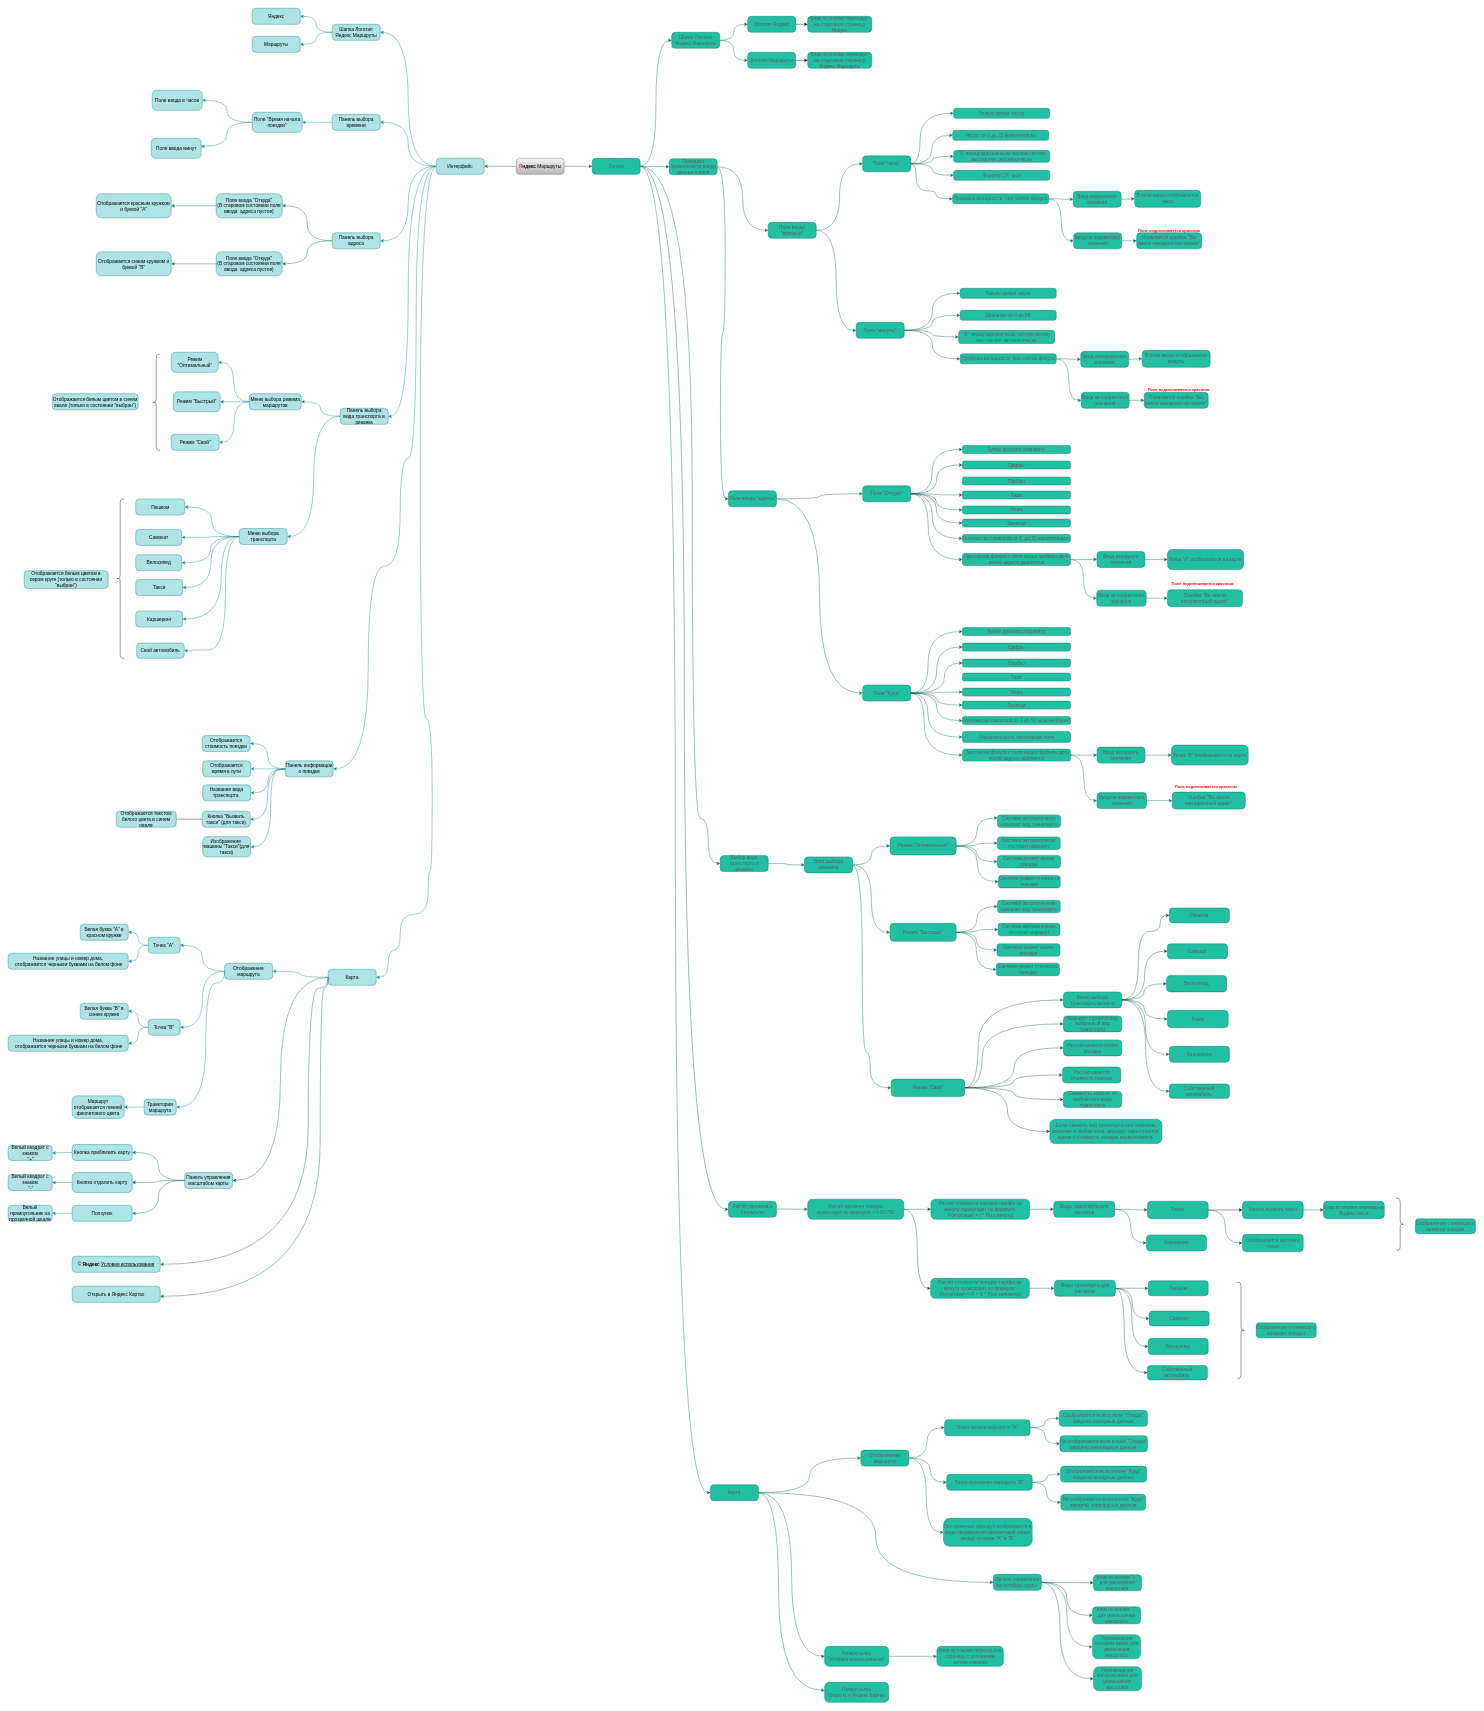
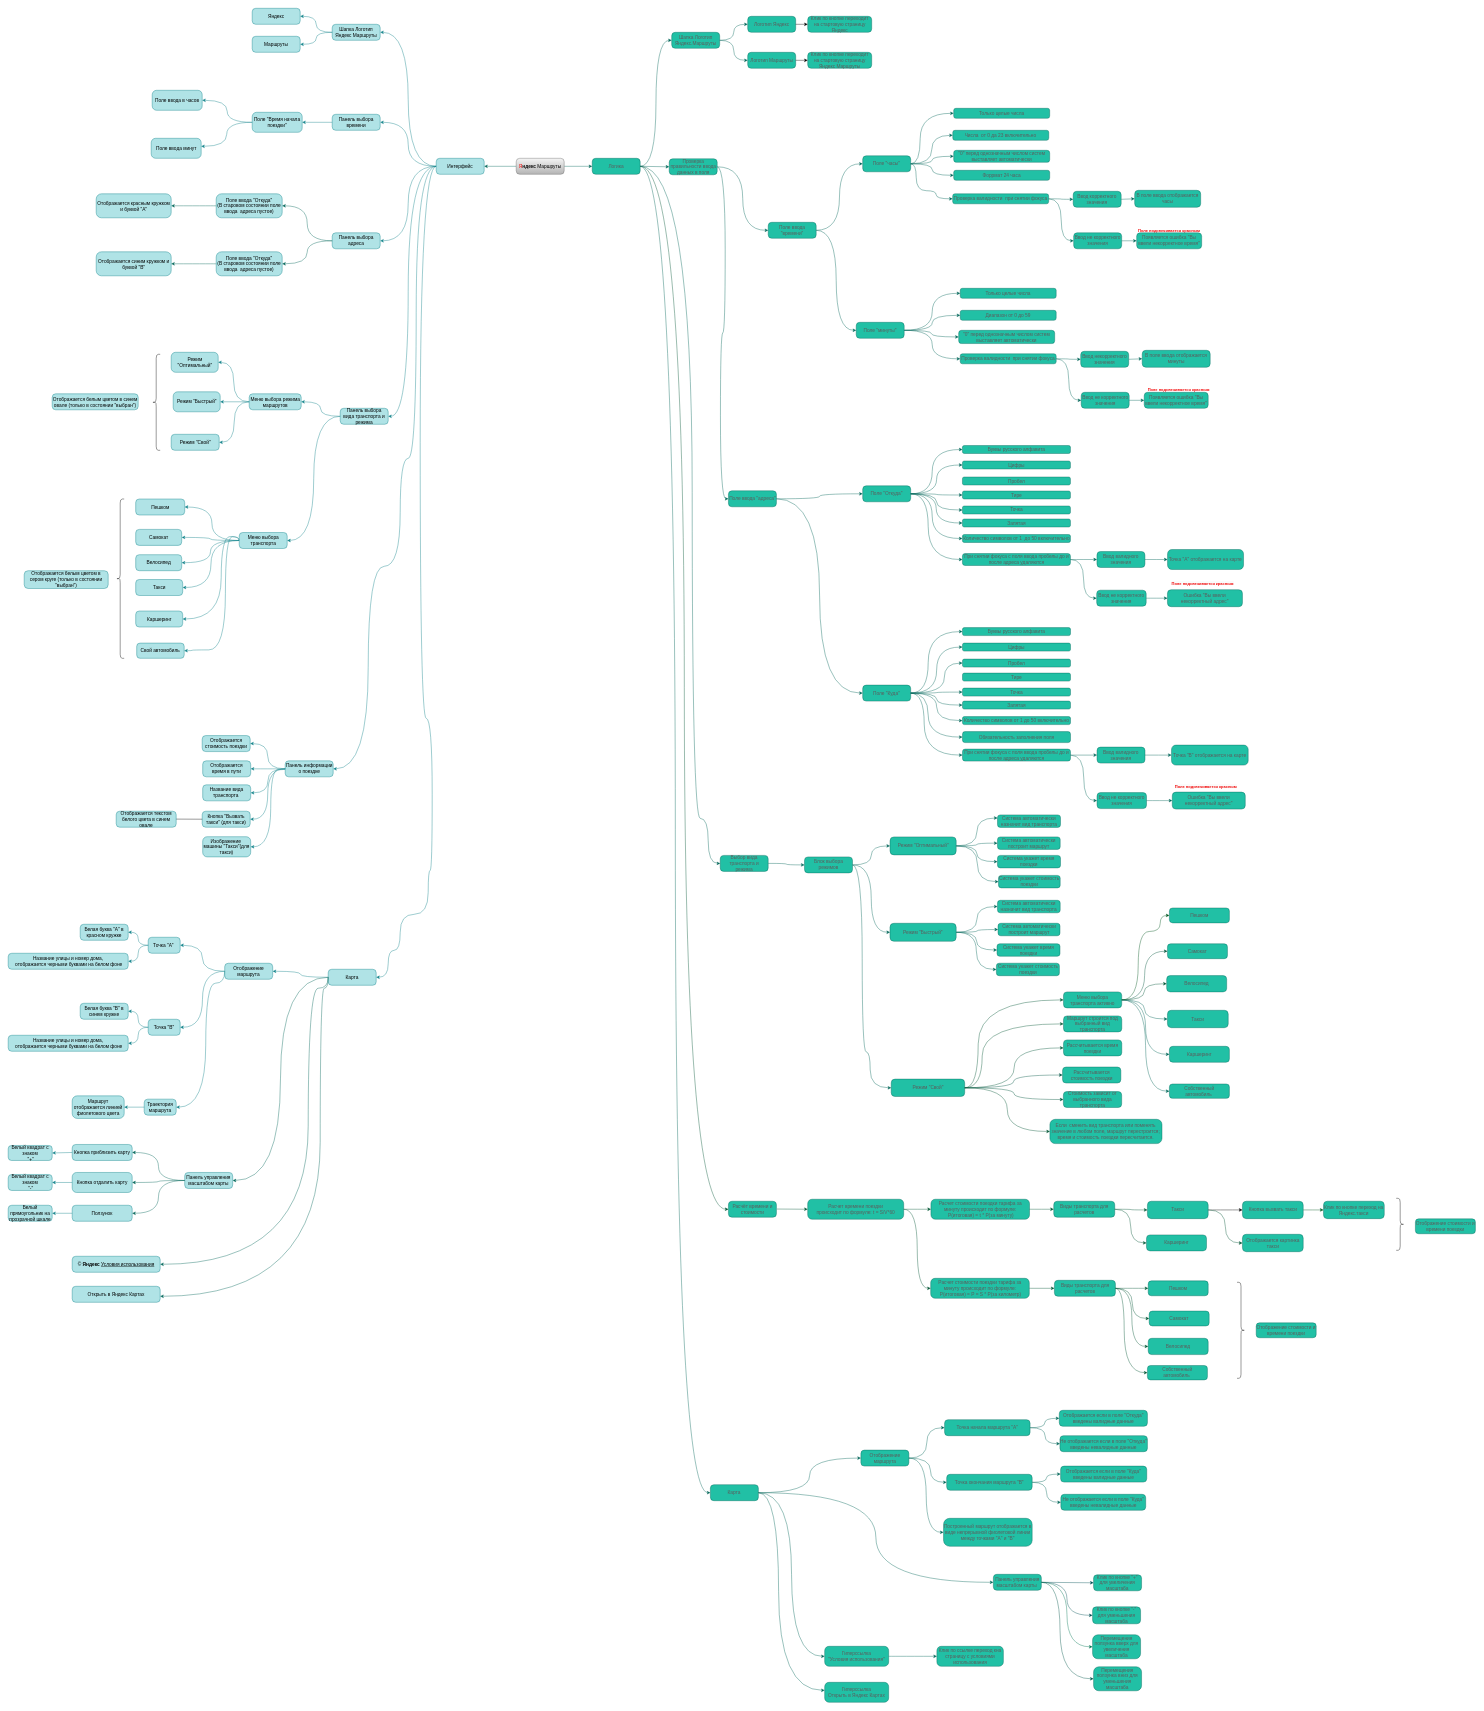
- <mxCell id="227" value="Меню выбора транспорта" style="rounded=1;whiteSpace=wrap;html=1;arcSize=22;labelBackgroundColor=none;fillColor=#b0e3e6;strokeColor=#0e8088;" parent="1" vertex="1"><mxGeometry x="597.5" y="1320.5" width="120" height="40" as="geometry" /></mxCell>
+ <mxCell id="227" value="Меню выбора транспорта" style="rounded=1;whiteSpace=wrap;html=1;arcSize=22;labelBackgroundColor=none;fillColor=#b0e3e6;strokeColor=#0e8088;" parent="1" vertex="1"><mxGeometry x="597.5" y="1330.5" width="120" height="40" as="geometry" /></mxCell>
